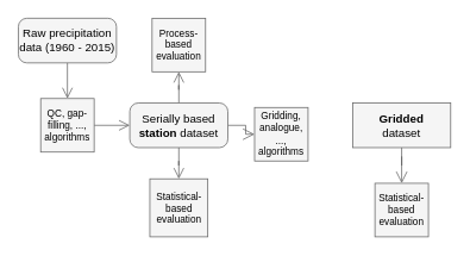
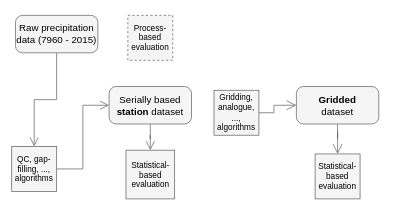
- <mxCell id="3" value="Raw precipitation data (1960 - 2015)" style="rounded=1;whiteSpace=wrap;html=1;arcSize=19;fontSize=13;fillColor=#f5f5f5;fontColor=#000000;strokeColor=#666666;" parent="1" vertex="1"><mxGeometry x="20" y="20" width="110" height="50" as="geometry" /></mxCell>
+ <mxCell id="3" value="Raw precipitation data (7960 - 2015)" style="rounded=1;whiteSpace=wrap;html=1;arcSize=19;fontSize=13;fillColor=#f5f5f5;fontColor=#000000;strokeColor=#666666;" parent="1" vertex="1"><mxGeometry x="20" y="20" width="110" height="50" as="geometry" /></mxCell>
- <mxCell id="11" value="Process-based evaluation" style="whiteSpace=wrap;html=1;aspect=fixed;fontSize=11;fillColor=#f5f5f5;fontColor=#000000;strokeColor=#666666;" parent="1" vertex="1"><mxGeometry x="170" y="20" width="60" height="60" as="geometry" /></mxCell>
+ <mxCell id="11" value="Process-based evaluation" style="whiteSpace=wrap;html=1;aspect=fixed;fontSize=11;fillColor=#f5f5f5;fontColor=#000000;strokeColor=#666666;dashed=1;" parent="1" vertex="1"><mxGeometry x="170" y="20" width="60" height="60" as="geometry" /></mxCell>
- <mxCell id="4" style="edgeStyle=orthogonalEdgeStyle;rounded=0;orthogonalLoop=1;jettySize=auto;html=1;entryX=0.5;entryY=1;entryDx=0;entryDy=0;fillColor=#f5f5f5;strokeColor=#666666;fontColor=#000000;endArrow=open;endFill=0;endSize=10;" parent="1" source="7" target="11" edge="1"><mxGeometry relative="1" as="geometry" /></mxCell>
- <mxCell id="9" value="QC, gap-filling, ..., algorithms" style="whiteSpace=wrap;html=1;aspect=fixed;fontSize=11;fillColor=#f5f5f5;fontColor=#000000;strokeColor=#666666;" parent="1" vertex="1"><mxGeometry x="45" y="110" width="60" height="60" as="geometry" /></mxCell>
+ <mxCell id="9" value="QC, gap-filling, ..., algorithms" style="whiteSpace=wrap;html=1;aspect=fixed;fontSize=11;fillColor=#f5f5f5;fontColor=#000000;strokeColor=#666666;" parent="1" vertex="1"><mxGeometry x="15" y="195" width="60" height="60" as="geometry" /></mxCell>
- <mxCell id="5" value="" style="edgeStyle=orthogonalEdgeStyle;rounded=0;orthogonalLoop=1;jettySize=auto;html=1;fillColor=#f5f5f5;strokeColor=#666666;endArrow=open;endFill=0;strokeWidth=1;endSize=11;" parent="1" source="7" target="16" edge="1"><mxGeometry relative="1" as="geometry" /></mxCell>
- <mxCell id="13" value="&lt;b&gt;Gridded&lt;/b&gt; &lt;br&gt;dataset" style="whiteSpace=wrap;html=1;arcSize=19;fontSize=13;fillColor=#f5f5f5;fontColor=#000000;strokeColor=#666666;rounded=0;" parent="1" vertex="1"><mxGeometry x="395" y="115" width="110" height="50" as="geometry" /></mxCell>
+ <mxCell id="13" value="&lt;b&gt;Gridded&lt;/b&gt; &lt;br&gt;dataset" style="rounded=1;whiteSpace=wrap;html=1;arcSize=19;fontSize=13;fillColor=#f5f5f5;fontColor=#000000;strokeColor=#666666;" parent="1" vertex="1"><mxGeometry x="395" y="115" width="110" height="50" as="geometry" /></mxCell>
+ <mxCell id="15" style="edgeStyle=orthogonalEdgeStyle;rounded=0;orthogonalLoop=1;jettySize=auto;html=1;entryX=0;entryY=0.5;entryDx=0;entryDy=0;fillColor=#f5f5f5;strokeColor=#666666;endArrow=open;endFill=0;strokeWidth=1;endSize=11;" parent="1" source="16" target="13" edge="1"><mxGeometry relative="1" as="geometry" /></mxCell>
